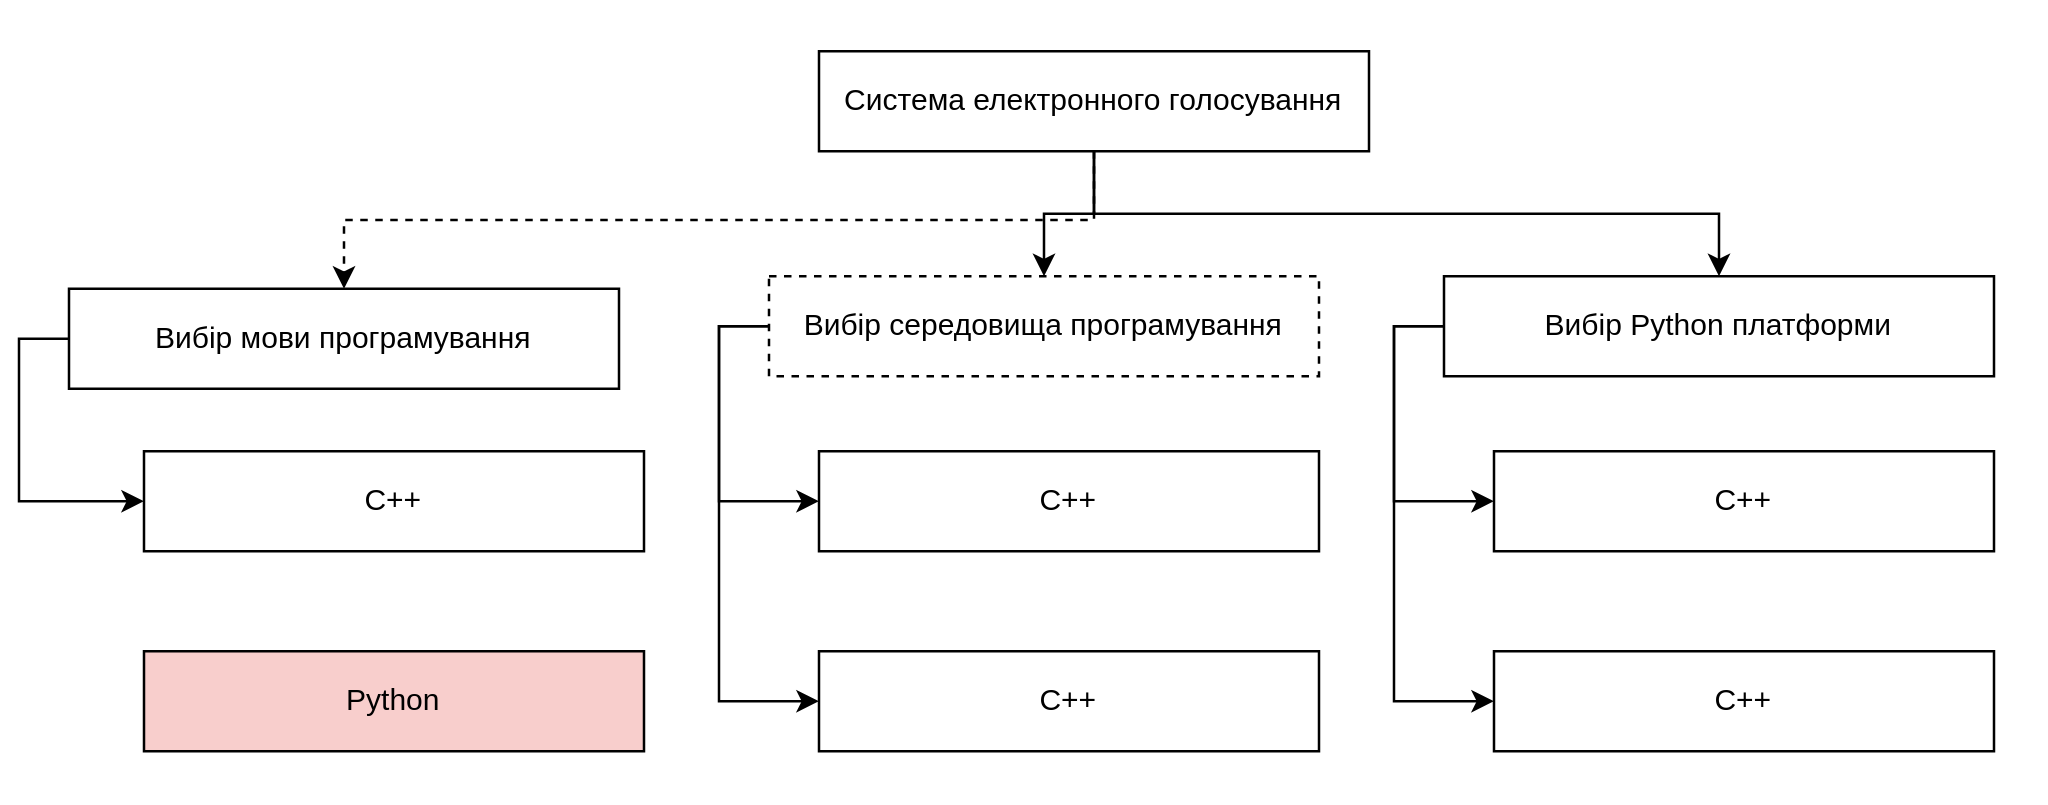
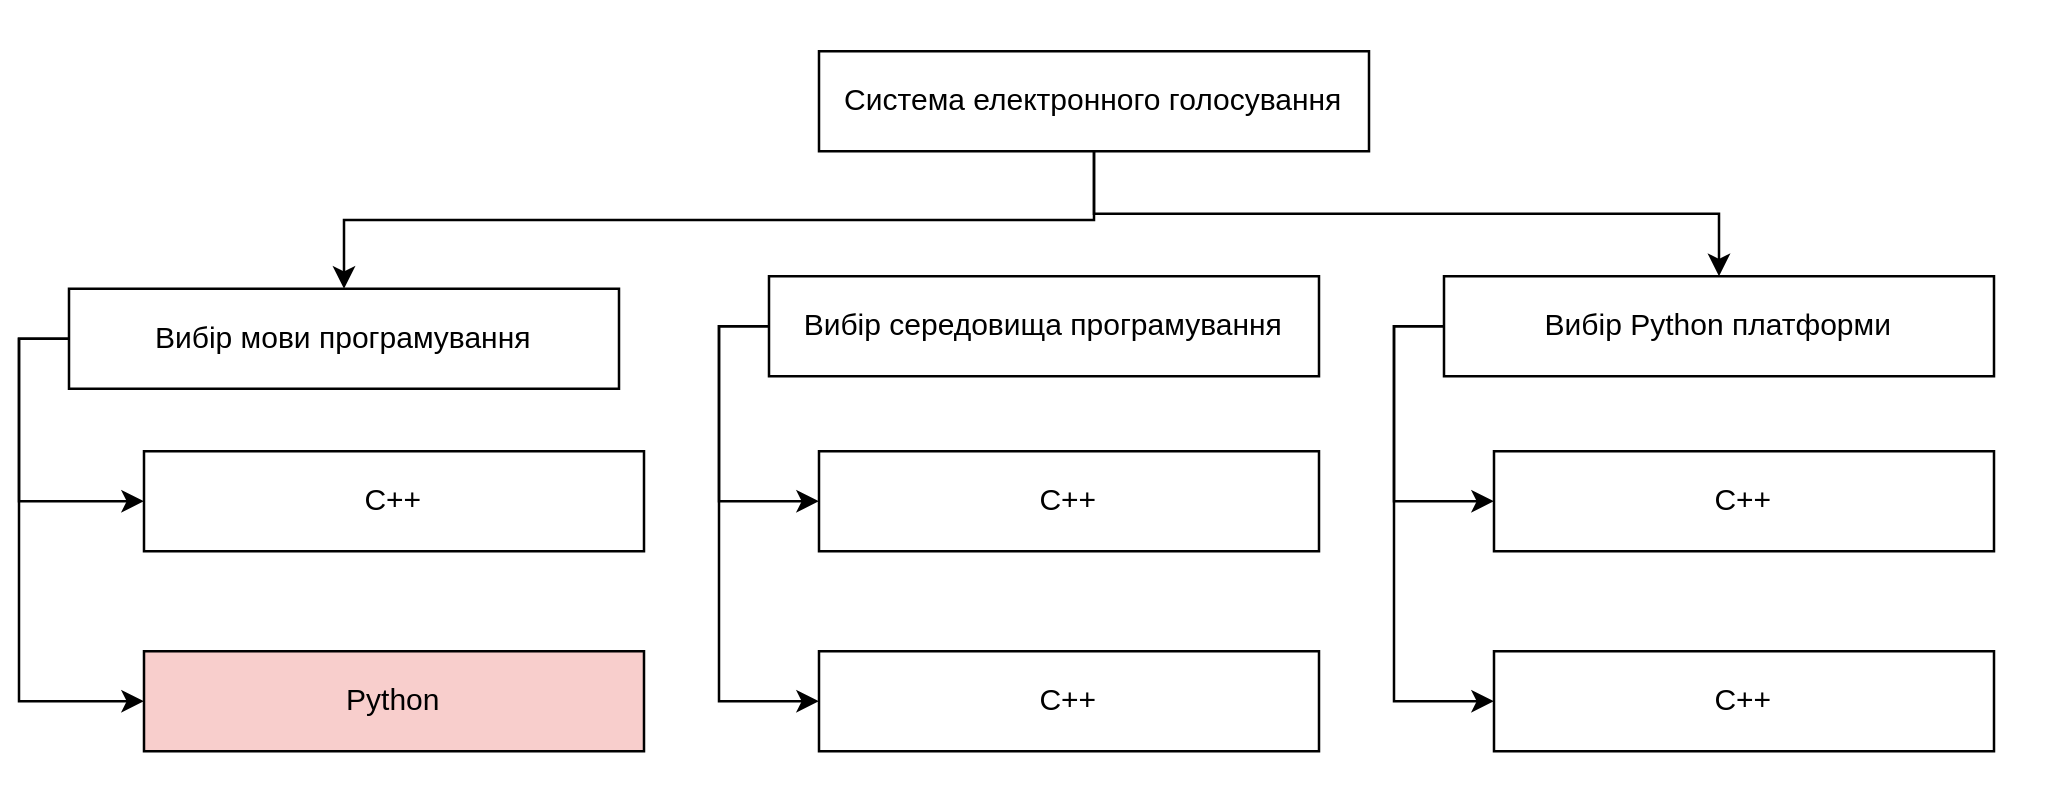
- <mxCell id="4" style="edgeStyle=orthogonalEdgeStyle;rounded=0;orthogonalLoop=1;jettySize=auto;html=1;exitX=0.5;exitY=1;exitDx=0;exitDy=0;entryX=0.5;entryY=0;entryDx=0;entryDy=0;" edge="1" parent="1" source="5" target="11"><mxGeometry relative="1" as="geometry" /></mxCell>
- <mxCell id="2" style="edgeStyle=orthogonalEdgeStyle;rounded=0;orthogonalLoop=1;jettySize=auto;html=1;exitX=0.5;exitY=1;exitDx=0;exitDy=0;entryX=0.5;entryY=0;entryDx=0;entryDy=0;dashed=1;" edge="1" parent="1" source="5" target="8"><mxGeometry relative="1" as="geometry" /></mxCell>
+ <mxCell id="2" style="edgeStyle=orthogonalEdgeStyle;rounded=0;orthogonalLoop=1;jettySize=auto;html=1;exitX=0.5;exitY=1;exitDx=0;exitDy=0;entryX=0.5;entryY=0;entryDx=0;entryDy=0;" edge="1" parent="1" source="5" target="8"><mxGeometry relative="1" as="geometry" /></mxCell>
- <mxCell id="11" value="Вибір середовища програмування" style="rounded=0;whiteSpace=wrap;html=1;dashed=1;" vertex="1" parent="1"><mxGeometry x="300" y="110" width="220" height="40" as="geometry" /></mxCell>
+ <mxCell id="11" value="Вибір середовища програмування" style="rounded=0;whiteSpace=wrap;html=1;" vertex="1" parent="1"><mxGeometry x="300" y="110" width="220" height="40" as="geometry" /></mxCell>
+ <mxCell id="7" style="edgeStyle=orthogonalEdgeStyle;rounded=0;orthogonalLoop=1;jettySize=auto;html=1;entryX=0;entryY=0.5;entryDx=0;entryDy=0;exitX=0;exitY=0.5;exitDx=0;exitDy=0;" edge="1" parent="1" source="8" target="16"><mxGeometry relative="1" as="geometry" /></mxCell>
